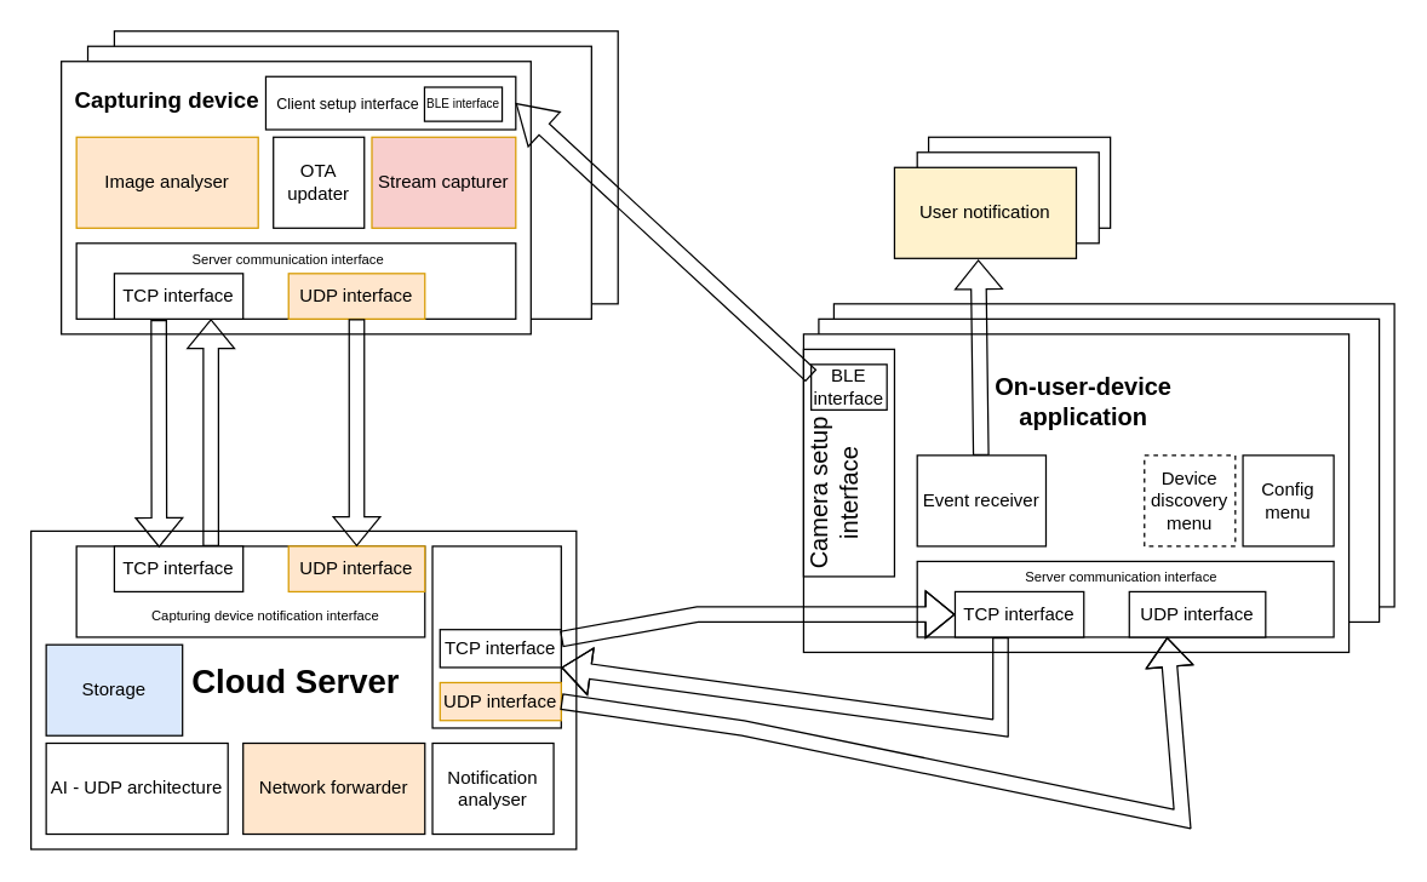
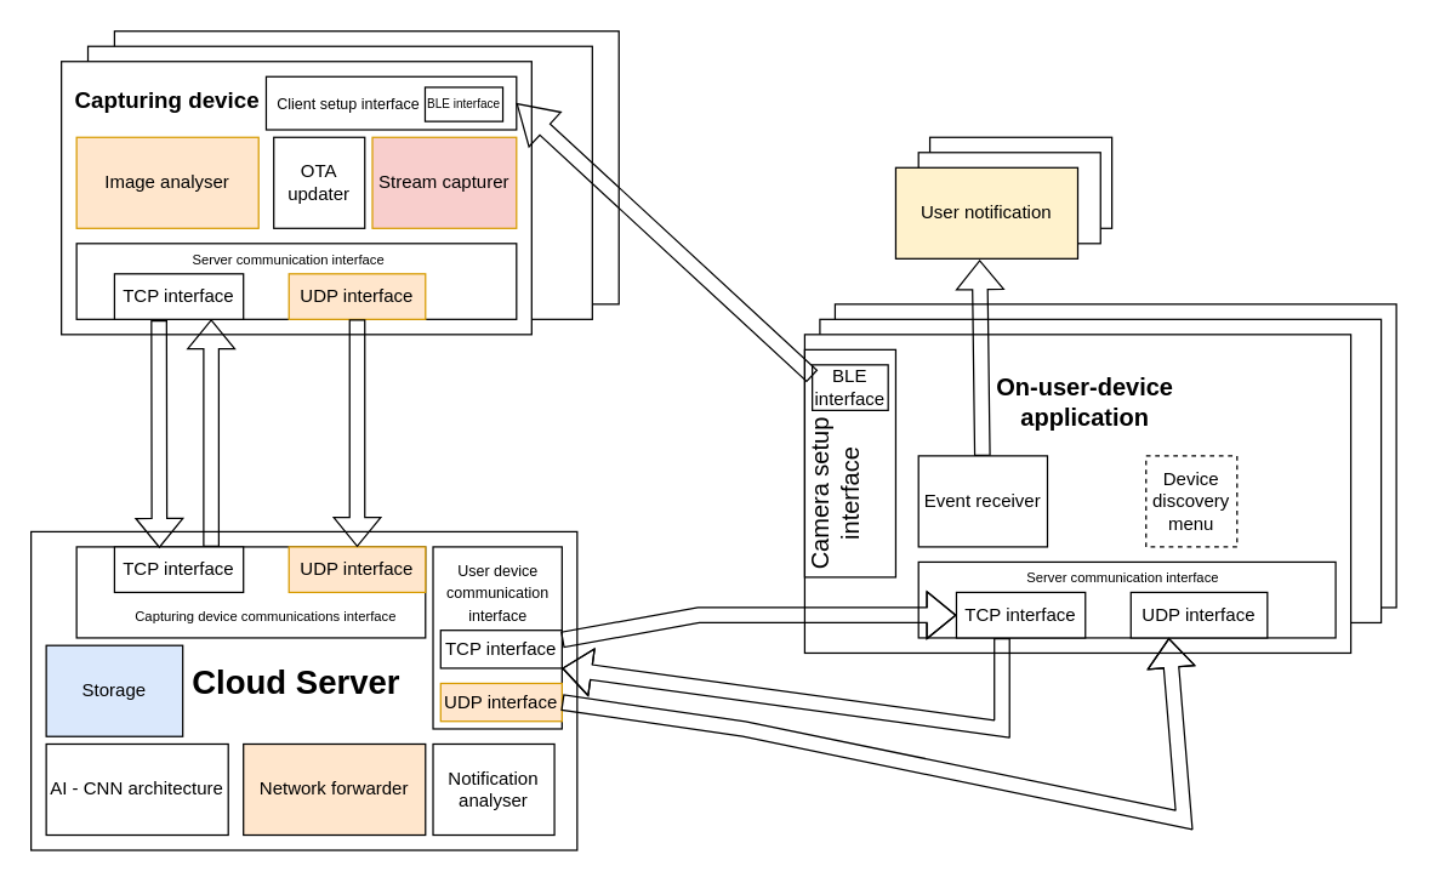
- <mxCell id="45" value="Config menu" style="rounded=0;whiteSpace=wrap;html=1;" parent="1" vertex="1"><mxGeometry x="820" y="300" width="60" height="60" as="geometry" /></mxCell>
+ <mxCell id="31" value="&lt;font style=&quot;font-size: 10px;&quot;&gt;User device communication interface&lt;/font&gt;" style="text;html=1;strokeColor=none;fillColor=none;align=center;verticalAlign=middle;whiteSpace=wrap;rounded=0;" parent="1" vertex="1"><mxGeometry x="288.75" y="370" width="77.5" height="40" as="geometry" /></mxCell>
- <mxCell id="17" value="&lt;font style=&quot;font-size: 9px;&quot;&gt;Capturing device notification interface&lt;/font&gt;" style="text;html=1;strokeColor=none;fillColor=none;align=center;verticalAlign=middle;whiteSpace=wrap;rounded=0;" parent="1" vertex="1"><mxGeometry x="80" y="390" width="190" height="30" as="geometry" /></mxCell>
+ <mxCell id="17" value="&lt;font style=&quot;font-size: 9px;&quot;&gt;Capturing device communications interface&lt;/font&gt;" style="text;html=1;strokeColor=none;fillColor=none;align=center;verticalAlign=middle;whiteSpace=wrap;rounded=0;" parent="1" vertex="1"><mxGeometry x="80" y="390" width="190" height="30" as="geometry" /></mxCell>
- <mxCell id="10" value="AI - UDP architecture" style="rounded=0;whiteSpace=wrap;html=1;" parent="1" vertex="1"><mxGeometry x="30" y="490" width="120" height="60" as="geometry" /></mxCell>
+ <mxCell id="10" value="AI - CNN architecture" style="rounded=0;whiteSpace=wrap;html=1;" parent="1" vertex="1"><mxGeometry x="30" y="490" width="120" height="60" as="geometry" /></mxCell>
